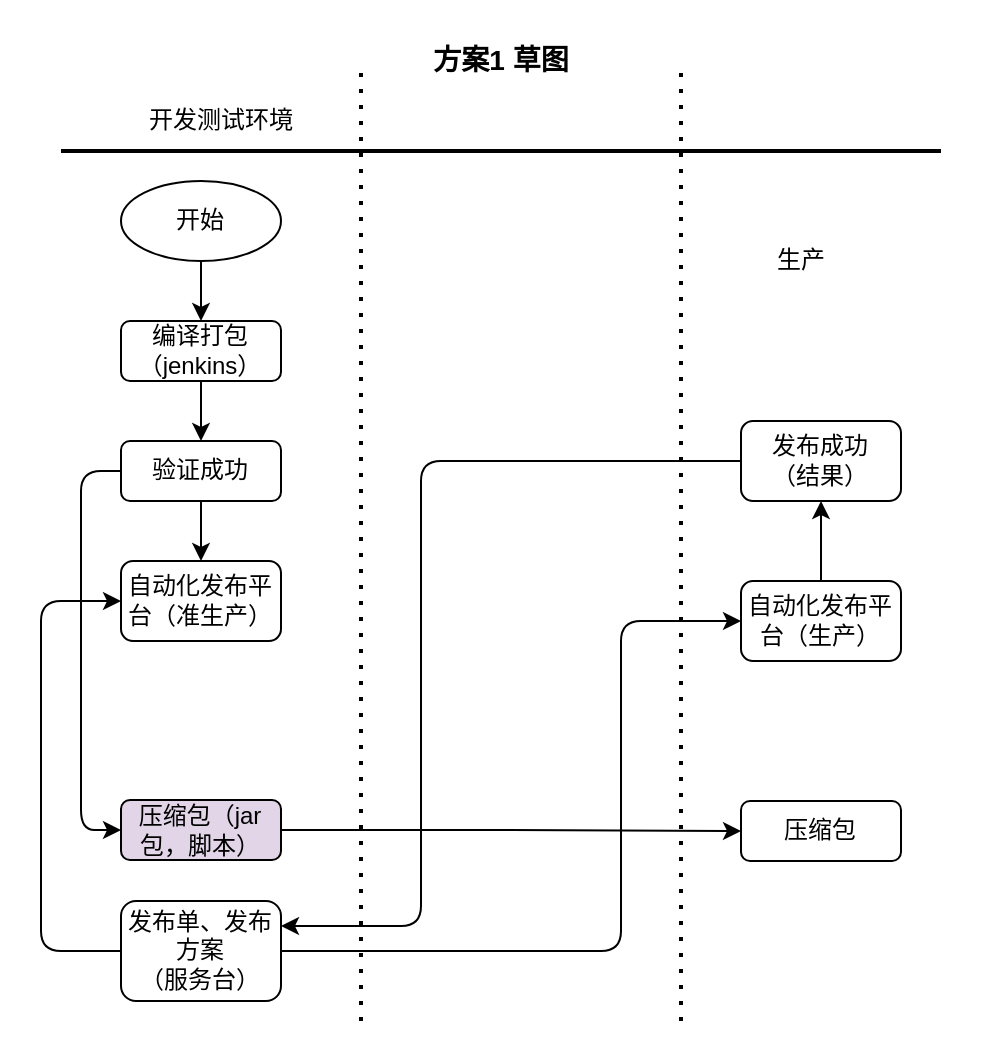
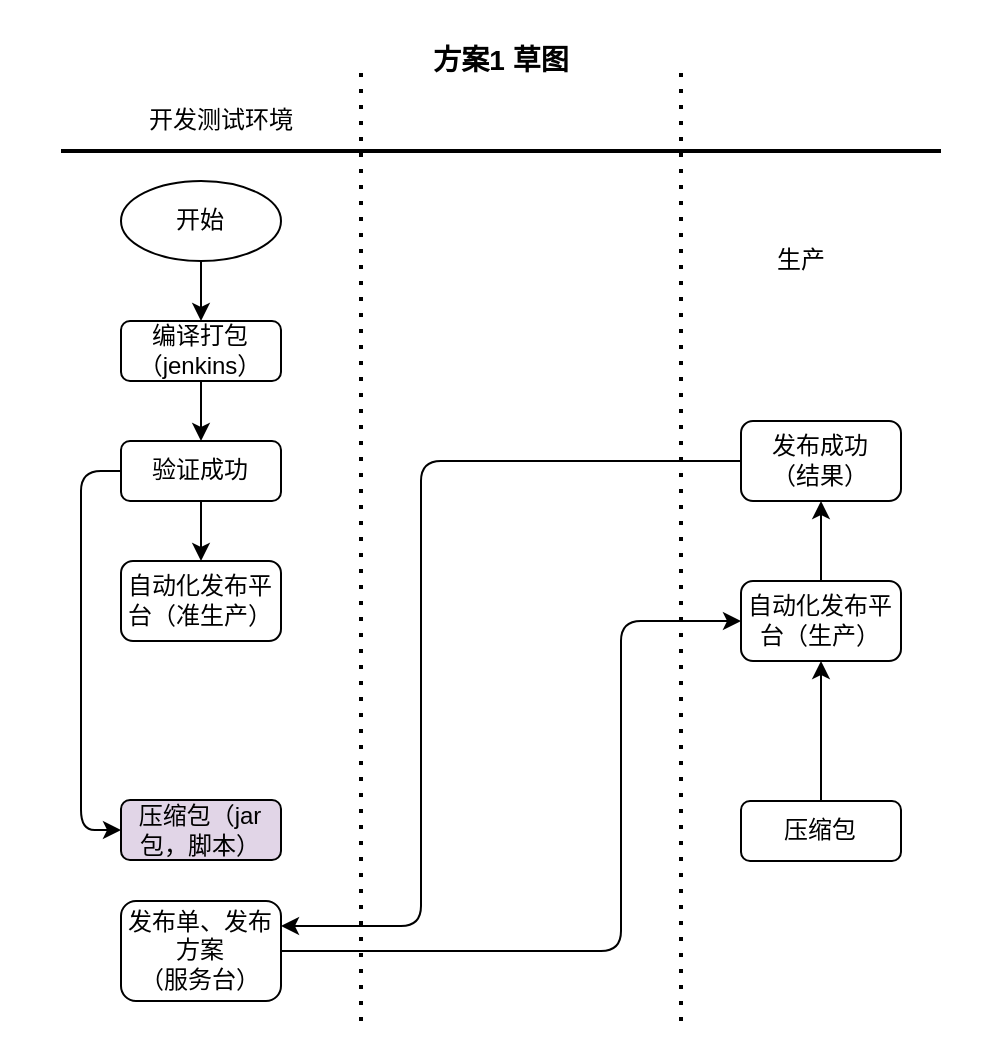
+ <mxCell id="17" value="" style="edgeStyle=orthogonalEdgeStyle;rounded=0;orthogonalLoop=1;jettySize=auto;html=1;" edge="1" parent="1" source="18" target="20"><mxGeometry relative="1" as="geometry" /></mxCell>
- <mxCell id="25" value="" style="edgeStyle=elbowEdgeStyle;elbow=horizontal;endArrow=classic;html=1;exitX=0;exitY=0.5;exitDx=0;exitDy=0;entryX=0;entryY=0.5;entryDx=0;entryDy=0;" edge="1" parent="1" source="21" target="13"><mxGeometry width="50" height="50" relative="1" as="geometry"><mxPoint x="260" y="280" as="sourcePoint" /><mxPoint x="310" y="230" as="targetPoint" /><Array as="points"><mxPoint x="20" y="330" /></Array></mxGeometry></mxCell>
- <mxCell id="14" value="" style="edgeStyle=orthogonalEdgeStyle;rounded=0;orthogonalLoop=1;jettySize=auto;html=1;" edge="1" parent="1" source="15" target="18"><mxGeometry relative="1" as="geometry" /></mxCell>
